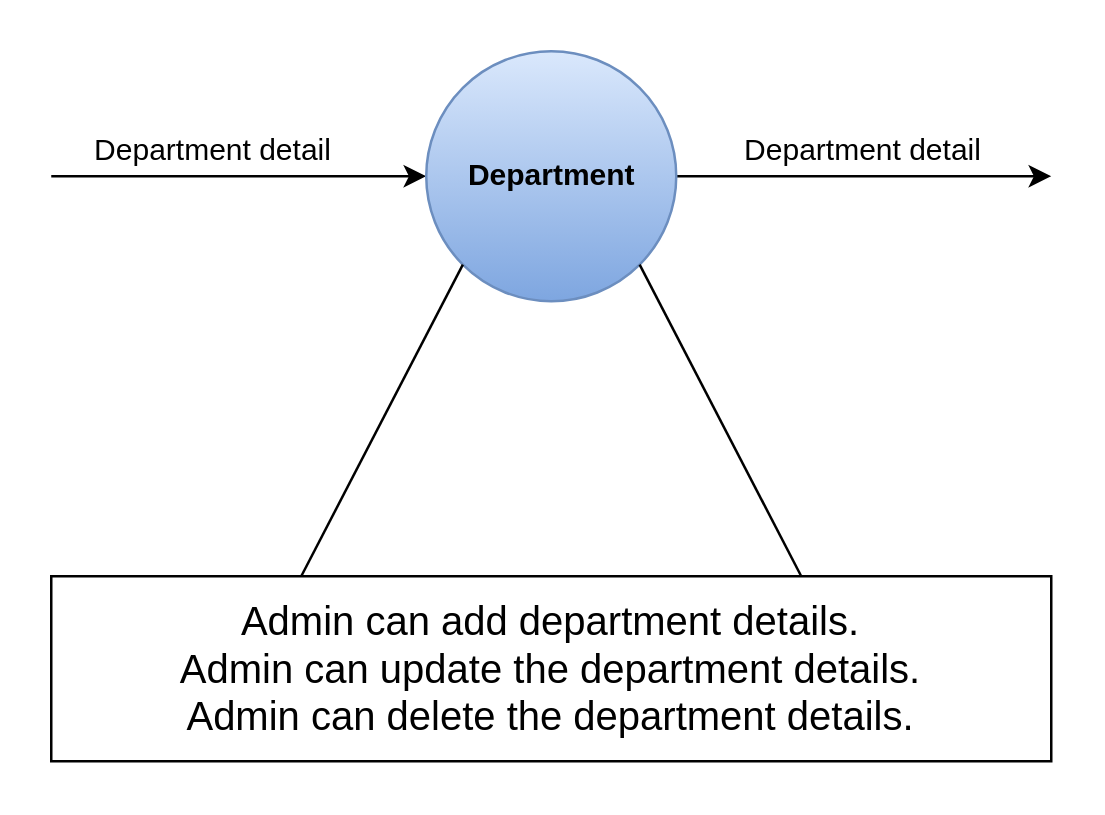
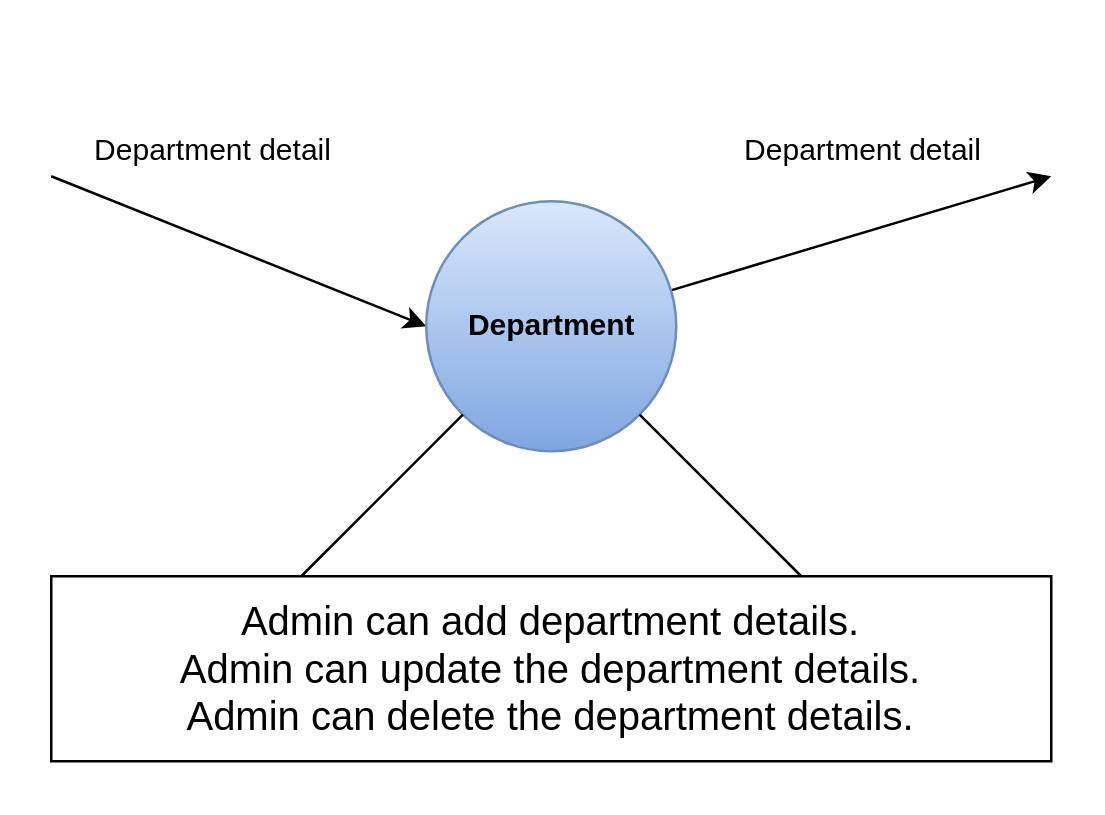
- <mxCell id="4" value="&lt;font color=&quot;#000000&quot;&gt;&lt;b&gt;Department&lt;/b&gt;&lt;/font&gt;" style="shape=ellipse;html=1;dashed=0;whitespace=wrap;aspect=fixed;perimeter=ellipsePerimeter;fillColor=#dae8fc;gradientColor=#7ea6e0;strokeColor=#6c8ebf;" parent="1" vertex="1"><mxGeometry x="170" y="20" width="100" height="100" as="geometry" /></mxCell>
+ <mxCell id="4" value="&lt;font color=&quot;#000000&quot;&gt;&lt;b&gt;Department&lt;/b&gt;&lt;/font&gt;" style="shape=ellipse;html=1;dashed=0;whitespace=wrap;aspect=fixed;perimeter=ellipsePerimeter;fillColor=#dae8fc;gradientColor=#7ea6e0;strokeColor=#6c8ebf;" parent="1" vertex="1"><mxGeometry x="170" y="80" width="100" height="100" as="geometry" /></mxCell>
